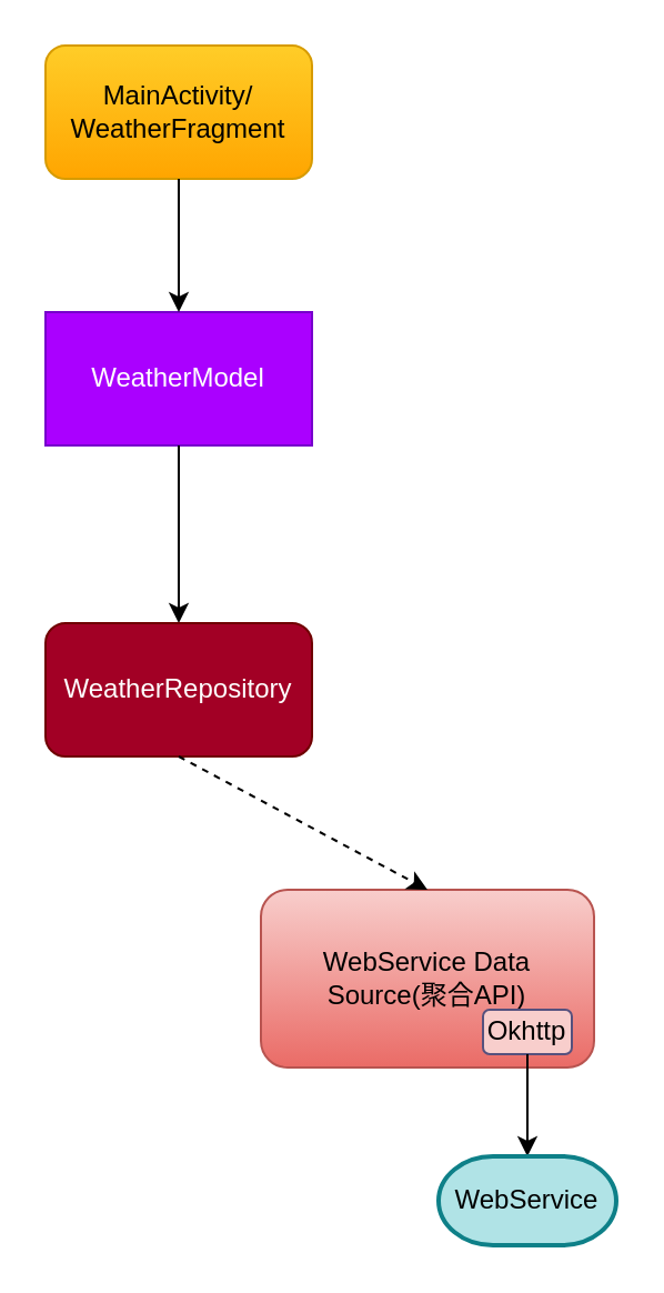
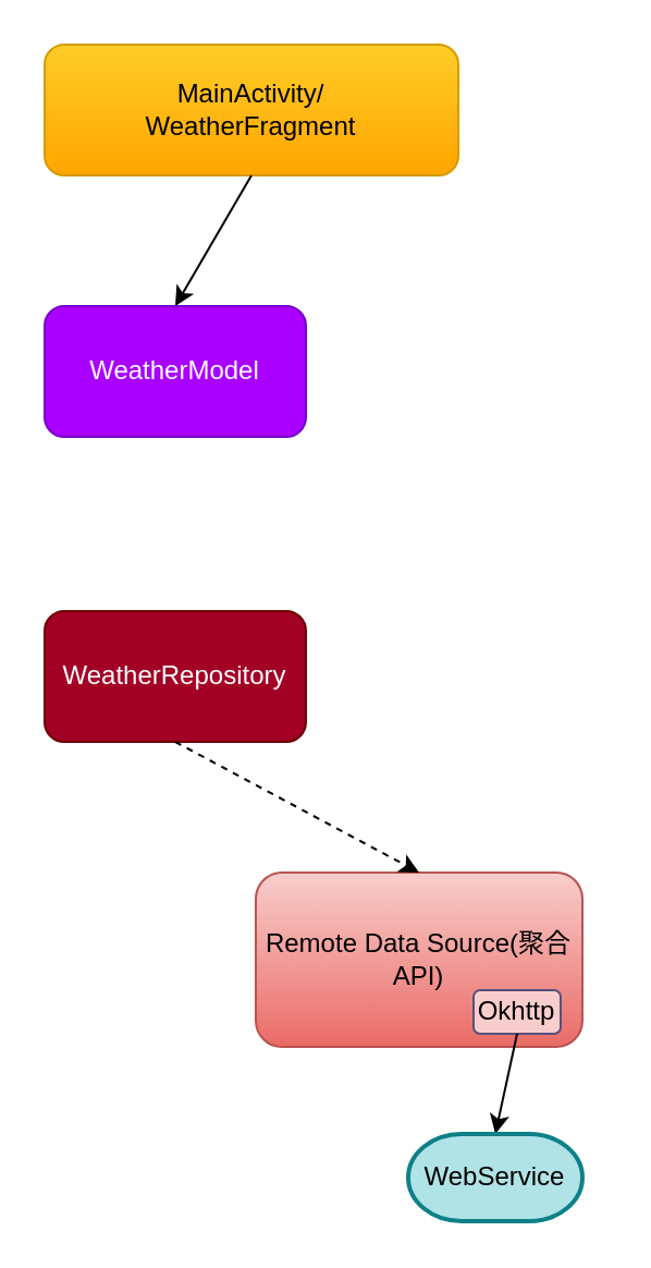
- <mxCell id="2" value="MainActivity/&lt;br&gt;WeatherFragment" style="rounded=1;whiteSpace=wrap;html=1;fillColor=#ffcd28;strokeColor=#d79b00;gradientColor=#ffa500;" parent="1" vertex="1"><mxGeometry x="20" y="20" width="120" height="60" as="geometry" /></mxCell>
+ <mxCell id="2" value="MainActivity/&lt;br&gt;WeatherFragment" style="rounded=1;whiteSpace=wrap;html=1;fillColor=#ffcd28;strokeColor=#d79b00;gradientColor=#ffa500;" parent="1" vertex="1"><mxGeometry x="20" y="20" width="190" height="60" as="geometry" /></mxCell>
- <mxCell id="3" value="WeatherModel" style="whiteSpace=wrap;html=1;fillColor=#aa00ff;strokeColor=#7700CC;fontColor=#ffffff;rounded=0;" parent="1" vertex="1"><mxGeometry x="20" y="140" width="120" height="60" as="geometry" /></mxCell>
+ <mxCell id="3" value="WeatherModel" style="rounded=1;whiteSpace=wrap;html=1;fillColor=#aa00ff;strokeColor=#7700CC;fontColor=#ffffff;" parent="1" vertex="1"><mxGeometry x="20" y="140" width="120" height="60" as="geometry" /></mxCell>
- <mxCell id="7" value="" style="endArrow=classic;html=1;exitX=0.5;exitY=1;exitDx=0;exitDy=0;" parent="1" source="3" target="10" edge="1"><mxGeometry width="50" height="50" relative="1" as="geometry"><mxPoint x="17" y="530" as="sourcePoint" /><mxPoint x="197" y="180" as="targetPoint" /></mxGeometry></mxCell>
- <mxCell id="4" value="WebService Data Source(聚合API)&lt;br&gt;" style="rounded=1;whiteSpace=wrap;html=1;fillColor=#f8cecc;strokeColor=#b85450;gradientColor=#ea6b66;" parent="1" vertex="1"><mxGeometry x="117" y="400" width="150" height="80" as="geometry" /></mxCell>
+ <mxCell id="4" value="Remote Data Source(聚合API)&lt;br&gt;" style="rounded=1;whiteSpace=wrap;html=1;fillColor=#f8cecc;strokeColor=#b85450;gradientColor=#ea6b66;" parent="1" vertex="1"><mxGeometry x="117" y="400" width="150" height="80" as="geometry" /></mxCell>
- <mxCell id="9" value="WebService" style="strokeWidth=2;html=1;shape=mxgraph.flowchart.terminator;whiteSpace=wrap;fillColor=#b0e3e6;strokeColor=#0e8088;" parent="1" vertex="1"><mxGeometry x="197" y="520" width="80" height="40" as="geometry" /></mxCell>
+ <mxCell id="9" value="WebService" style="strokeWidth=2;html=1;shape=mxgraph.flowchart.terminator;whiteSpace=wrap;fillColor=#b0e3e6;strokeColor=#0e8088;" parent="1" vertex="1"><mxGeometry x="187" y="520" width="80" height="40" as="geometry" /></mxCell>
